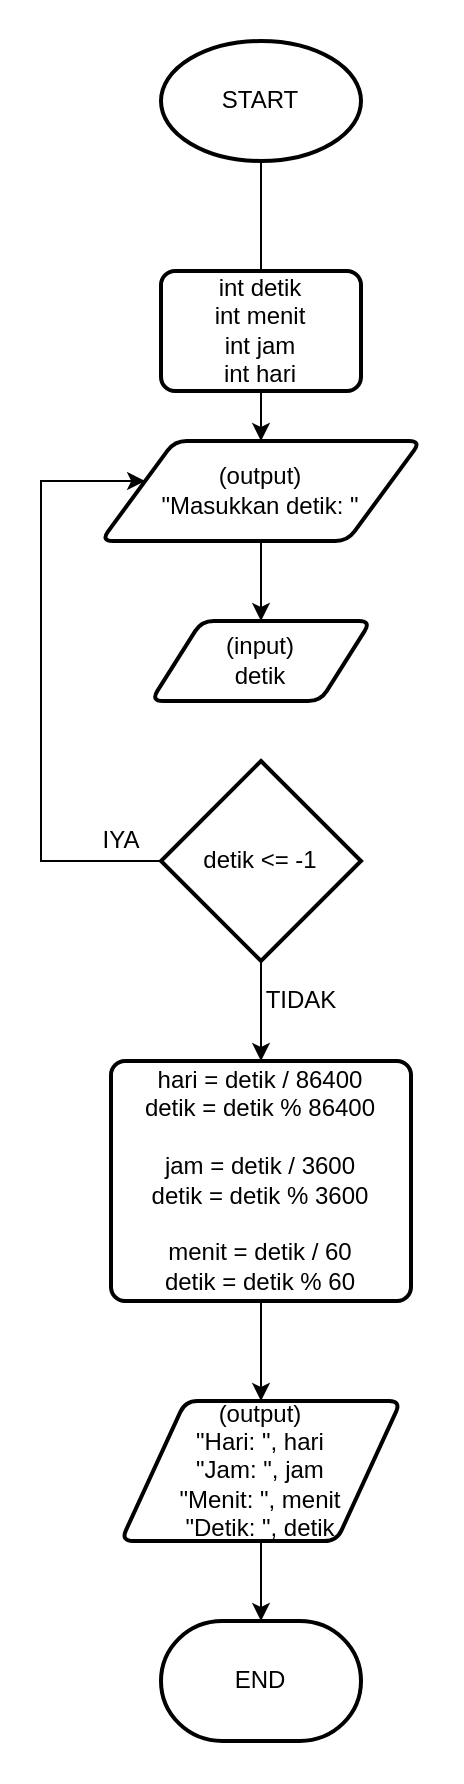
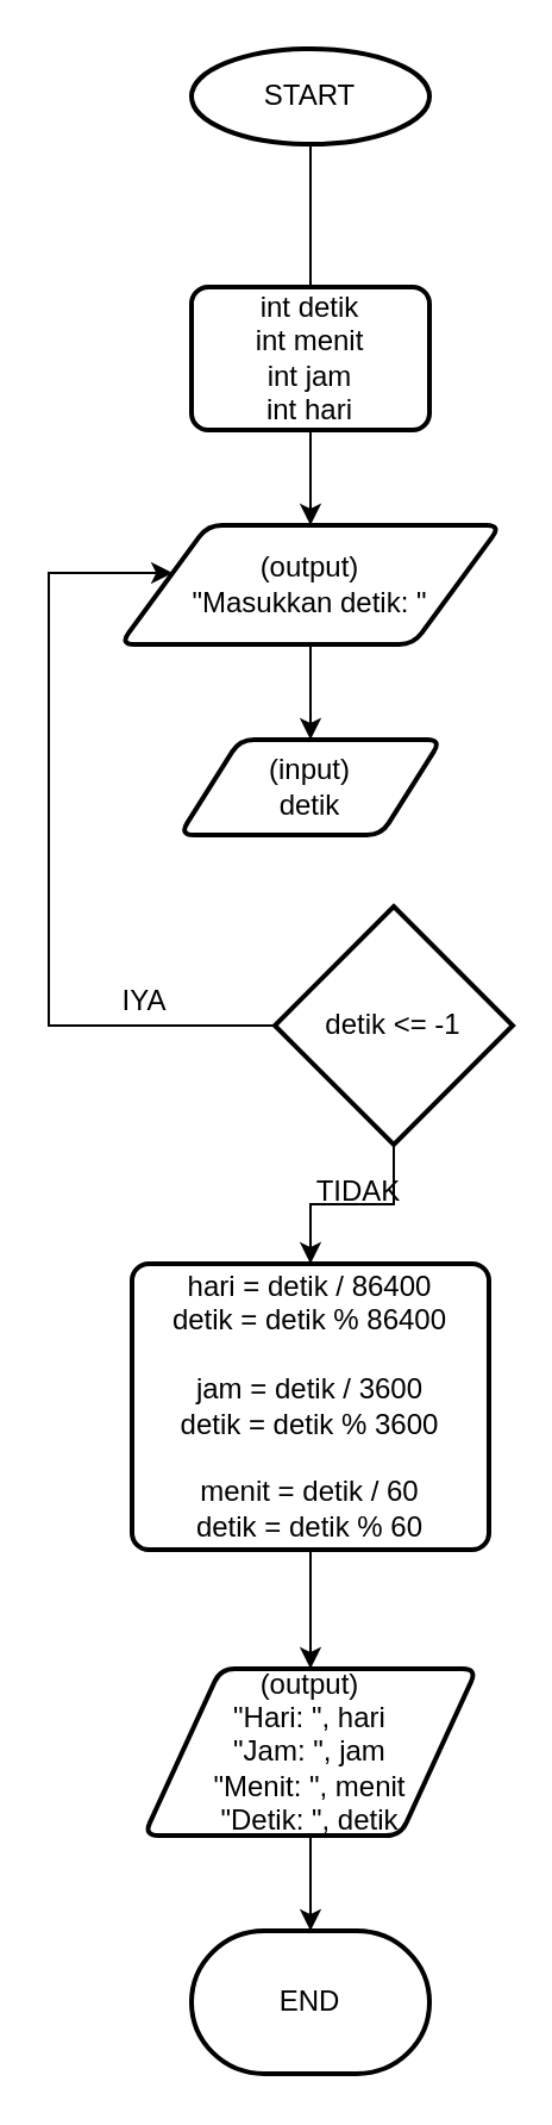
- <mxCell id="3" value="START" style="strokeWidth=2;html=1;shape=mxgraph.flowchart.start_1;whiteSpace=wrap;" parent="1" vertex="1"><mxGeometry x="80" y="20" width="100" height="60" as="geometry" /></mxCell>
+ <mxCell id="3" value="START" style="strokeWidth=2;html=1;shape=mxgraph.flowchart.start_1;whiteSpace=wrap;" parent="1" vertex="1"><mxGeometry x="80" y="20" width="100" height="40" as="geometry" /></mxCell>
- <mxCell id="5" value="int detik&lt;br&gt;int menit&lt;br&gt;int jam&lt;br&gt;int hari" style="rounded=1;whiteSpace=wrap;html=1;absoluteArcSize=1;arcSize=14;strokeWidth=2;" parent="1" vertex="1"><mxGeometry x="80" y="135" width="100" height="60" as="geometry" /></mxCell>
+ <mxCell id="5" value="int detik&lt;br&gt;int menit&lt;br&gt;int jam&lt;br&gt;int hari" style="rounded=1;whiteSpace=wrap;html=1;absoluteArcSize=1;arcSize=14;strokeWidth=2;" parent="1" vertex="1"><mxGeometry x="80" y="120" width="100" height="60" as="geometry" /></mxCell>
- <mxCell id="16" value="detik &amp;lt;= -1" style="strokeWidth=2;html=1;shape=mxgraph.flowchart.decision;whiteSpace=wrap;" vertex="1" parent="1"><mxGeometry x="80" y="380" width="100" height="100" as="geometry" /></mxCell>
+ <mxCell id="16" value="detik &amp;lt;= -1" style="strokeWidth=2;html=1;shape=mxgraph.flowchart.decision;whiteSpace=wrap;" vertex="1" parent="1"><mxGeometry x="115" y="380" width="100" height="100" as="geometry" /></mxCell>
